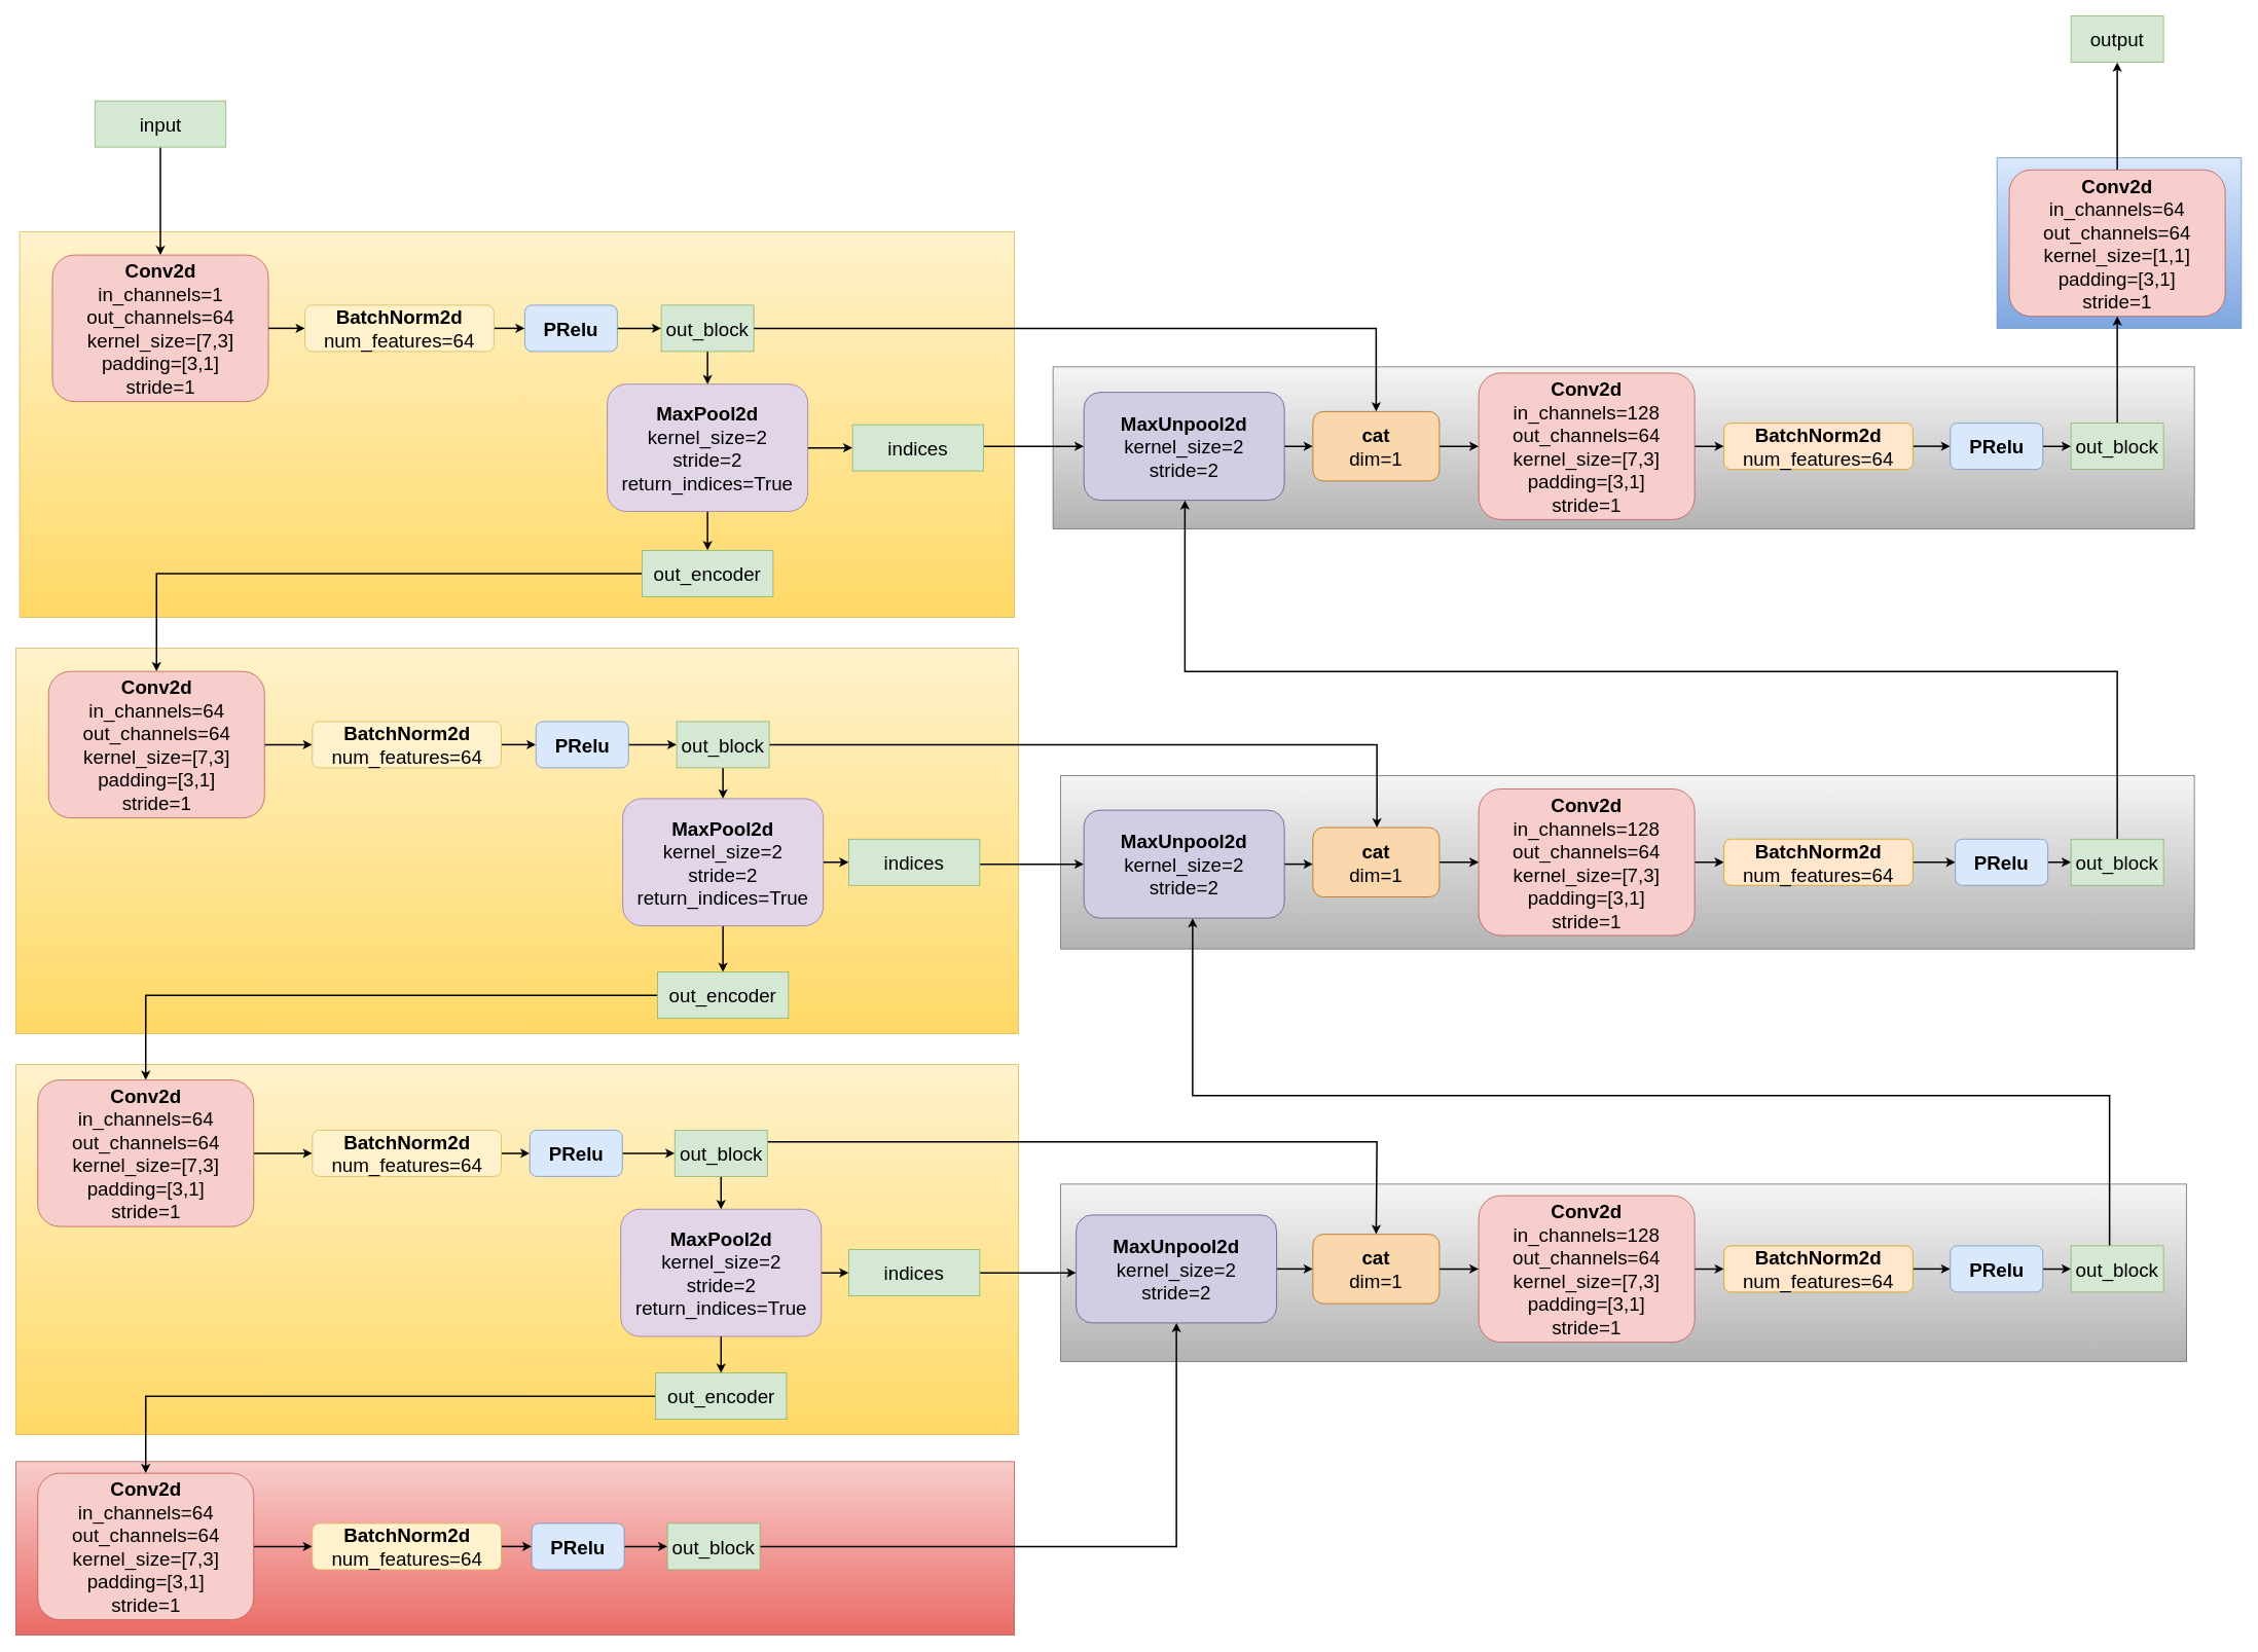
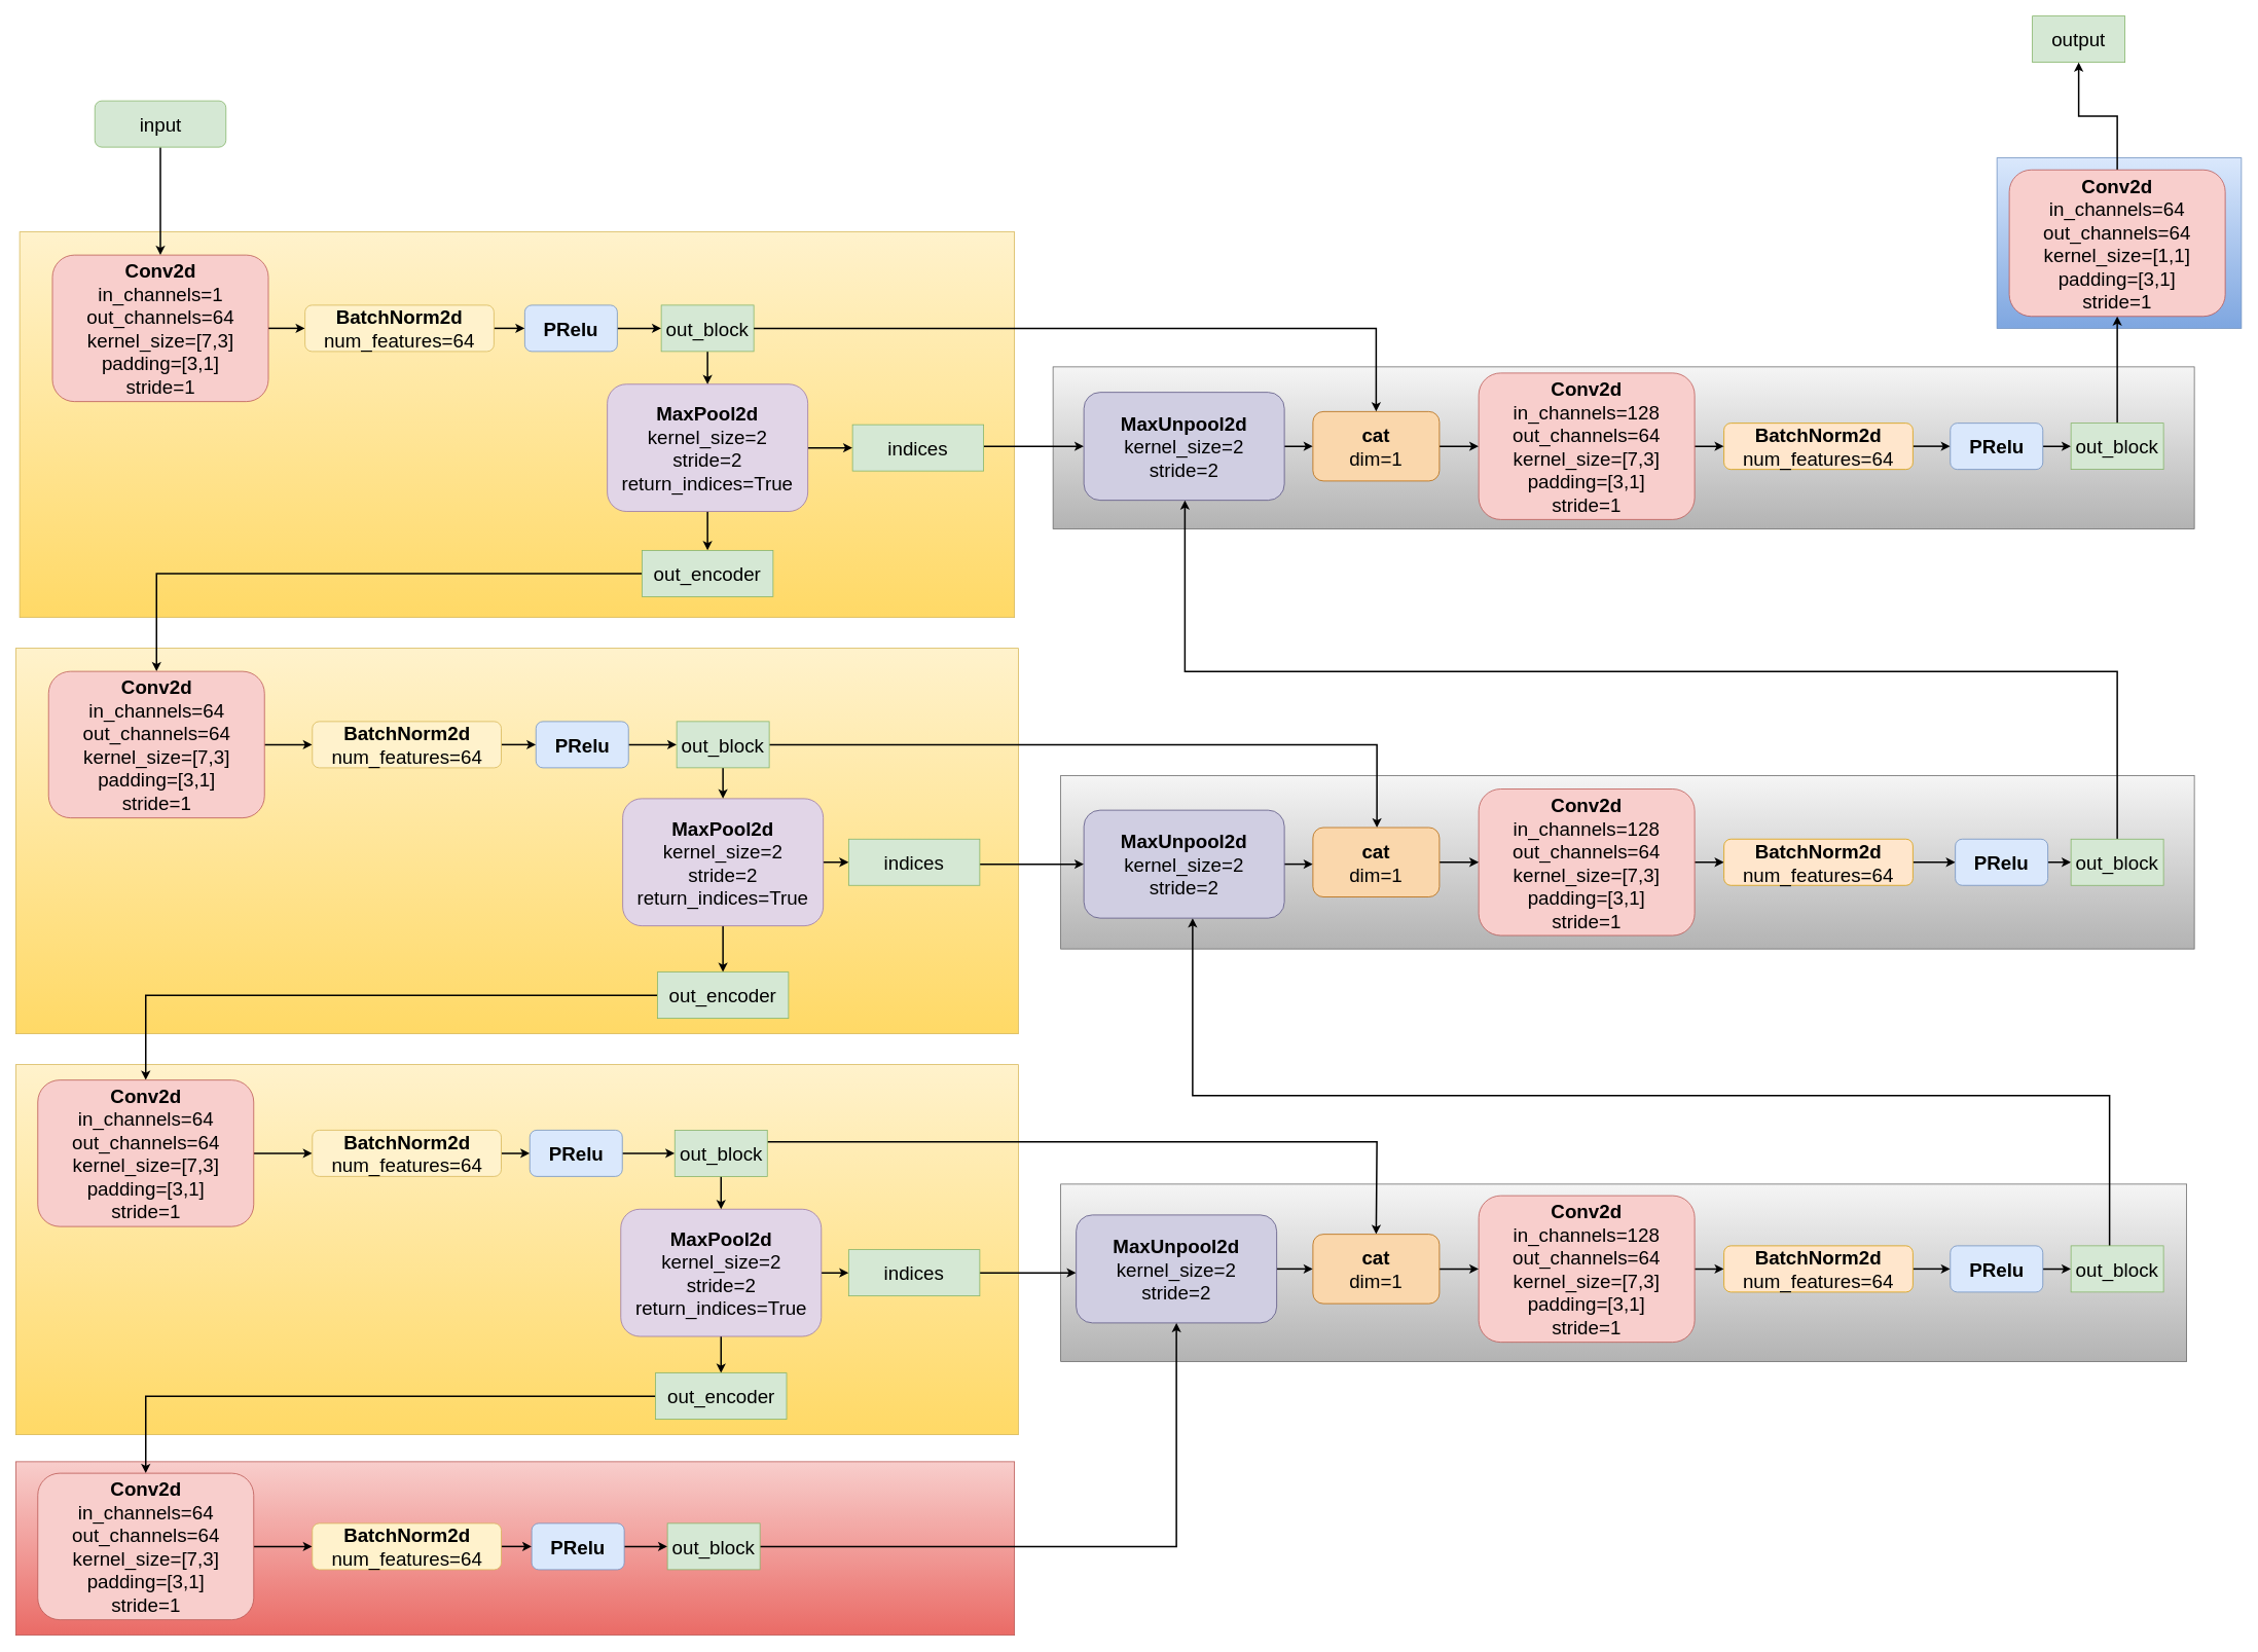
- <mxCell id="103" value="&lt;span style=&quot;font-size: 25px&quot;&gt;output&lt;/span&gt;" style="rounded=0;whiteSpace=wrap;html=1;fillColor=#d5e8d4;strokeColor=#82b366;" vertex="1" parent="1"><mxGeometry x="2685" y="20" width="120" height="60" as="geometry" /></mxCell>
+ <mxCell id="103" value="&lt;span style=&quot;font-size: 25px&quot;&gt;output&lt;/span&gt;" style="rounded=0;whiteSpace=wrap;html=1;fillColor=#d5e8d4;strokeColor=#82b366;" vertex="1" parent="1"><mxGeometry x="2635" y="20" width="120" height="60" as="geometry" /></mxCell>
- <mxCell id="100" value="&lt;span style=&quot;font-size: 25px&quot;&gt;input&lt;/span&gt;" style="rounded=0;whiteSpace=wrap;html=1;fillColor=#d5e8d4;strokeColor=#82b366;" vertex="1" parent="1"><mxGeometry x="122.5" y="130" width="170" height="60" as="geometry" /></mxCell>
+ <mxCell id="100" value="&lt;span style=&quot;font-size: 25px&quot;&gt;input&lt;/span&gt;" style="whiteSpace=wrap;html=1;fillColor=#d5e8d4;strokeColor=#82b366;rounded=1;" vertex="1" parent="1"><mxGeometry x="122.5" y="130" width="170" height="60" as="geometry" /></mxCell>
